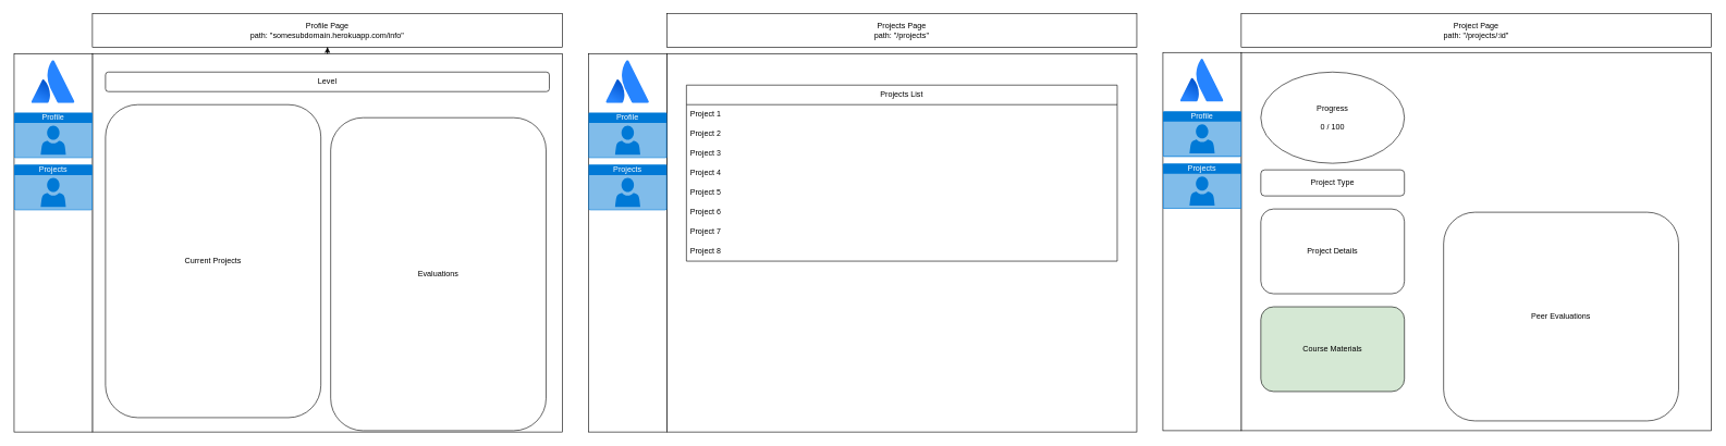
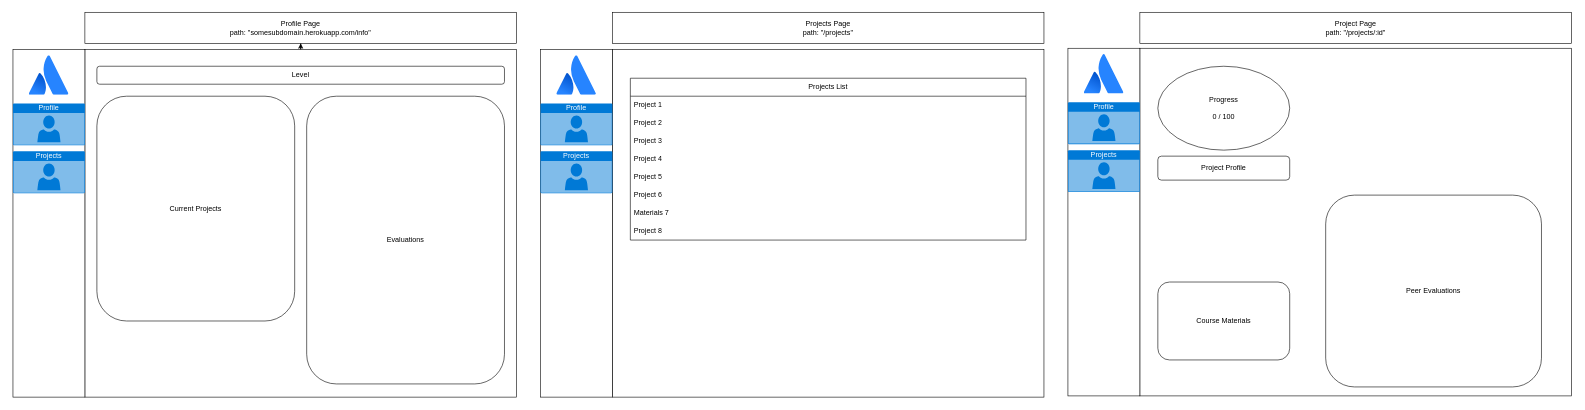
- <mxCell id="37" value="Project Type" style="rounded=1;whiteSpace=wrap;html=1;" vertex="1" parent="1"><mxGeometry x="1930" y="260" width="220" height="40" as="geometry" /></mxCell>
+ <mxCell id="37" value="Project Profile" style="rounded=1;whiteSpace=wrap;html=1;" vertex="1" parent="1"><mxGeometry x="1930" y="260" width="220" height="40" as="geometry" /></mxCell>
- <mxCell id="34" value="Project 7" style="text;strokeColor=none;fillColor=none;align=left;verticalAlign=middle;spacingLeft=4;spacingRight=4;overflow=hidden;points=[[0,0.5],[1,0.5]];portConstraint=eastwest;rotatable=0;whiteSpace=wrap;html=1;" vertex="1" parent="27"><mxGeometry y="210" width="660" height="30" as="geometry" /></mxCell>
+ <mxCell id="34" value="Materials 7" style="text;strokeColor=none;fillColor=none;align=left;verticalAlign=middle;spacingLeft=4;spacingRight=4;overflow=hidden;points=[[0,0.5],[1,0.5]];portConstraint=eastwest;rotatable=0;whiteSpace=wrap;html=1;" vertex="1" parent="27"><mxGeometry y="210" width="660" height="30" as="geometry" /></mxCell>
- <mxCell id="38" value="Project Details" style="rounded=1;whiteSpace=wrap;html=1;" vertex="1" parent="1"><mxGeometry x="1930" y="320" width="220" height="130" as="geometry" /></mxCell>
- <mxCell id="25" value="Current Projects" style="rounded=1;whiteSpace=wrap;html=1;align=center;movable=0;resizable=0;rotatable=0;deletable=0;editable=0;locked=1;connectable=0;" vertex="1" parent="1"><mxGeometry x="160" y="160" width="330" height="480" as="geometry" /></mxCell>
+ <mxCell id="25" value="Current Projects" style="rounded=1;whiteSpace=wrap;html=1;align=center;movable=0;resizable=0;rotatable=0;deletable=0;editable=0;locked=1;connectable=0;" vertex="1" parent="1"><mxGeometry x="160" y="160" width="330" height="375" as="geometry" /></mxCell>
- <mxCell id="26" value="Evaluations" style="rounded=1;whiteSpace=wrap;html=1;movable=0;resizable=0;rotatable=0;deletable=0;editable=0;locked=1;connectable=0;" vertex="1" parent="1"><mxGeometry x="505" y="180" width="330" height="480" as="geometry" /></mxCell>
+ <mxCell id="26" value="Evaluations" style="rounded=1;whiteSpace=wrap;html=1;movable=0;resizable=0;rotatable=0;deletable=0;editable=0;locked=1;connectable=0;" vertex="1" parent="1"><mxGeometry x="510" y="160" width="330" height="480" as="geometry" /></mxCell>
- <mxCell id="40" value="Course Materials" style="rounded=1;whiteSpace=wrap;html=1;fillColor=#d5e8d4;" vertex="1" parent="1"><mxGeometry x="1930" y="470" width="220" height="130" as="geometry" /></mxCell>
+ <mxCell id="40" value="Course Materials" style="rounded=1;whiteSpace=wrap;html=1;" vertex="1" parent="1"><mxGeometry x="1930" y="470" width="220" height="130" as="geometry" /></mxCell>
